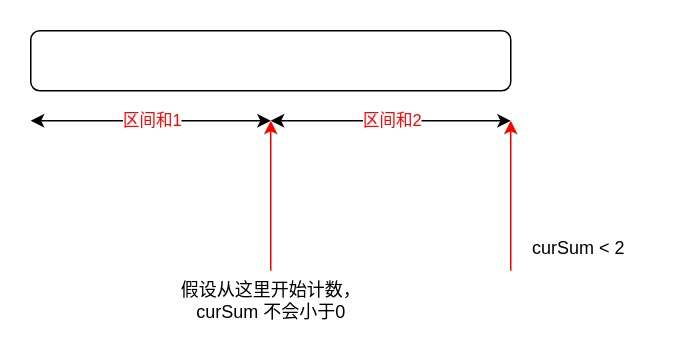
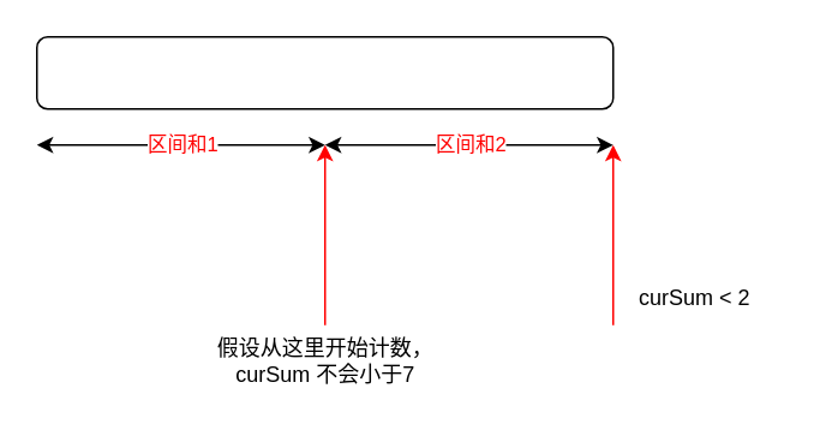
- <mxCell id="8" value="假设从这里开始计数，&lt;div&gt;curSum 不会小于0&lt;/div&gt;" style="text;html=1;align=center;verticalAlign=middle;resizable=0;points=[];autosize=1;strokeColor=none;fillColor=none;" parent="1" vertex="1"><mxGeometry x="110" y="180" width="140" height="40" as="geometry" /></mxCell>
+ <mxCell id="8" value="假设从这里开始计数，&lt;div&gt;curSum 不会小于7&lt;/div&gt;" style="text;html=1;align=center;verticalAlign=middle;resizable=0;points=[];autosize=1;strokeColor=none;fillColor=none;" parent="1" vertex="1"><mxGeometry x="110" y="180" width="140" height="40" as="geometry" /></mxCell>
